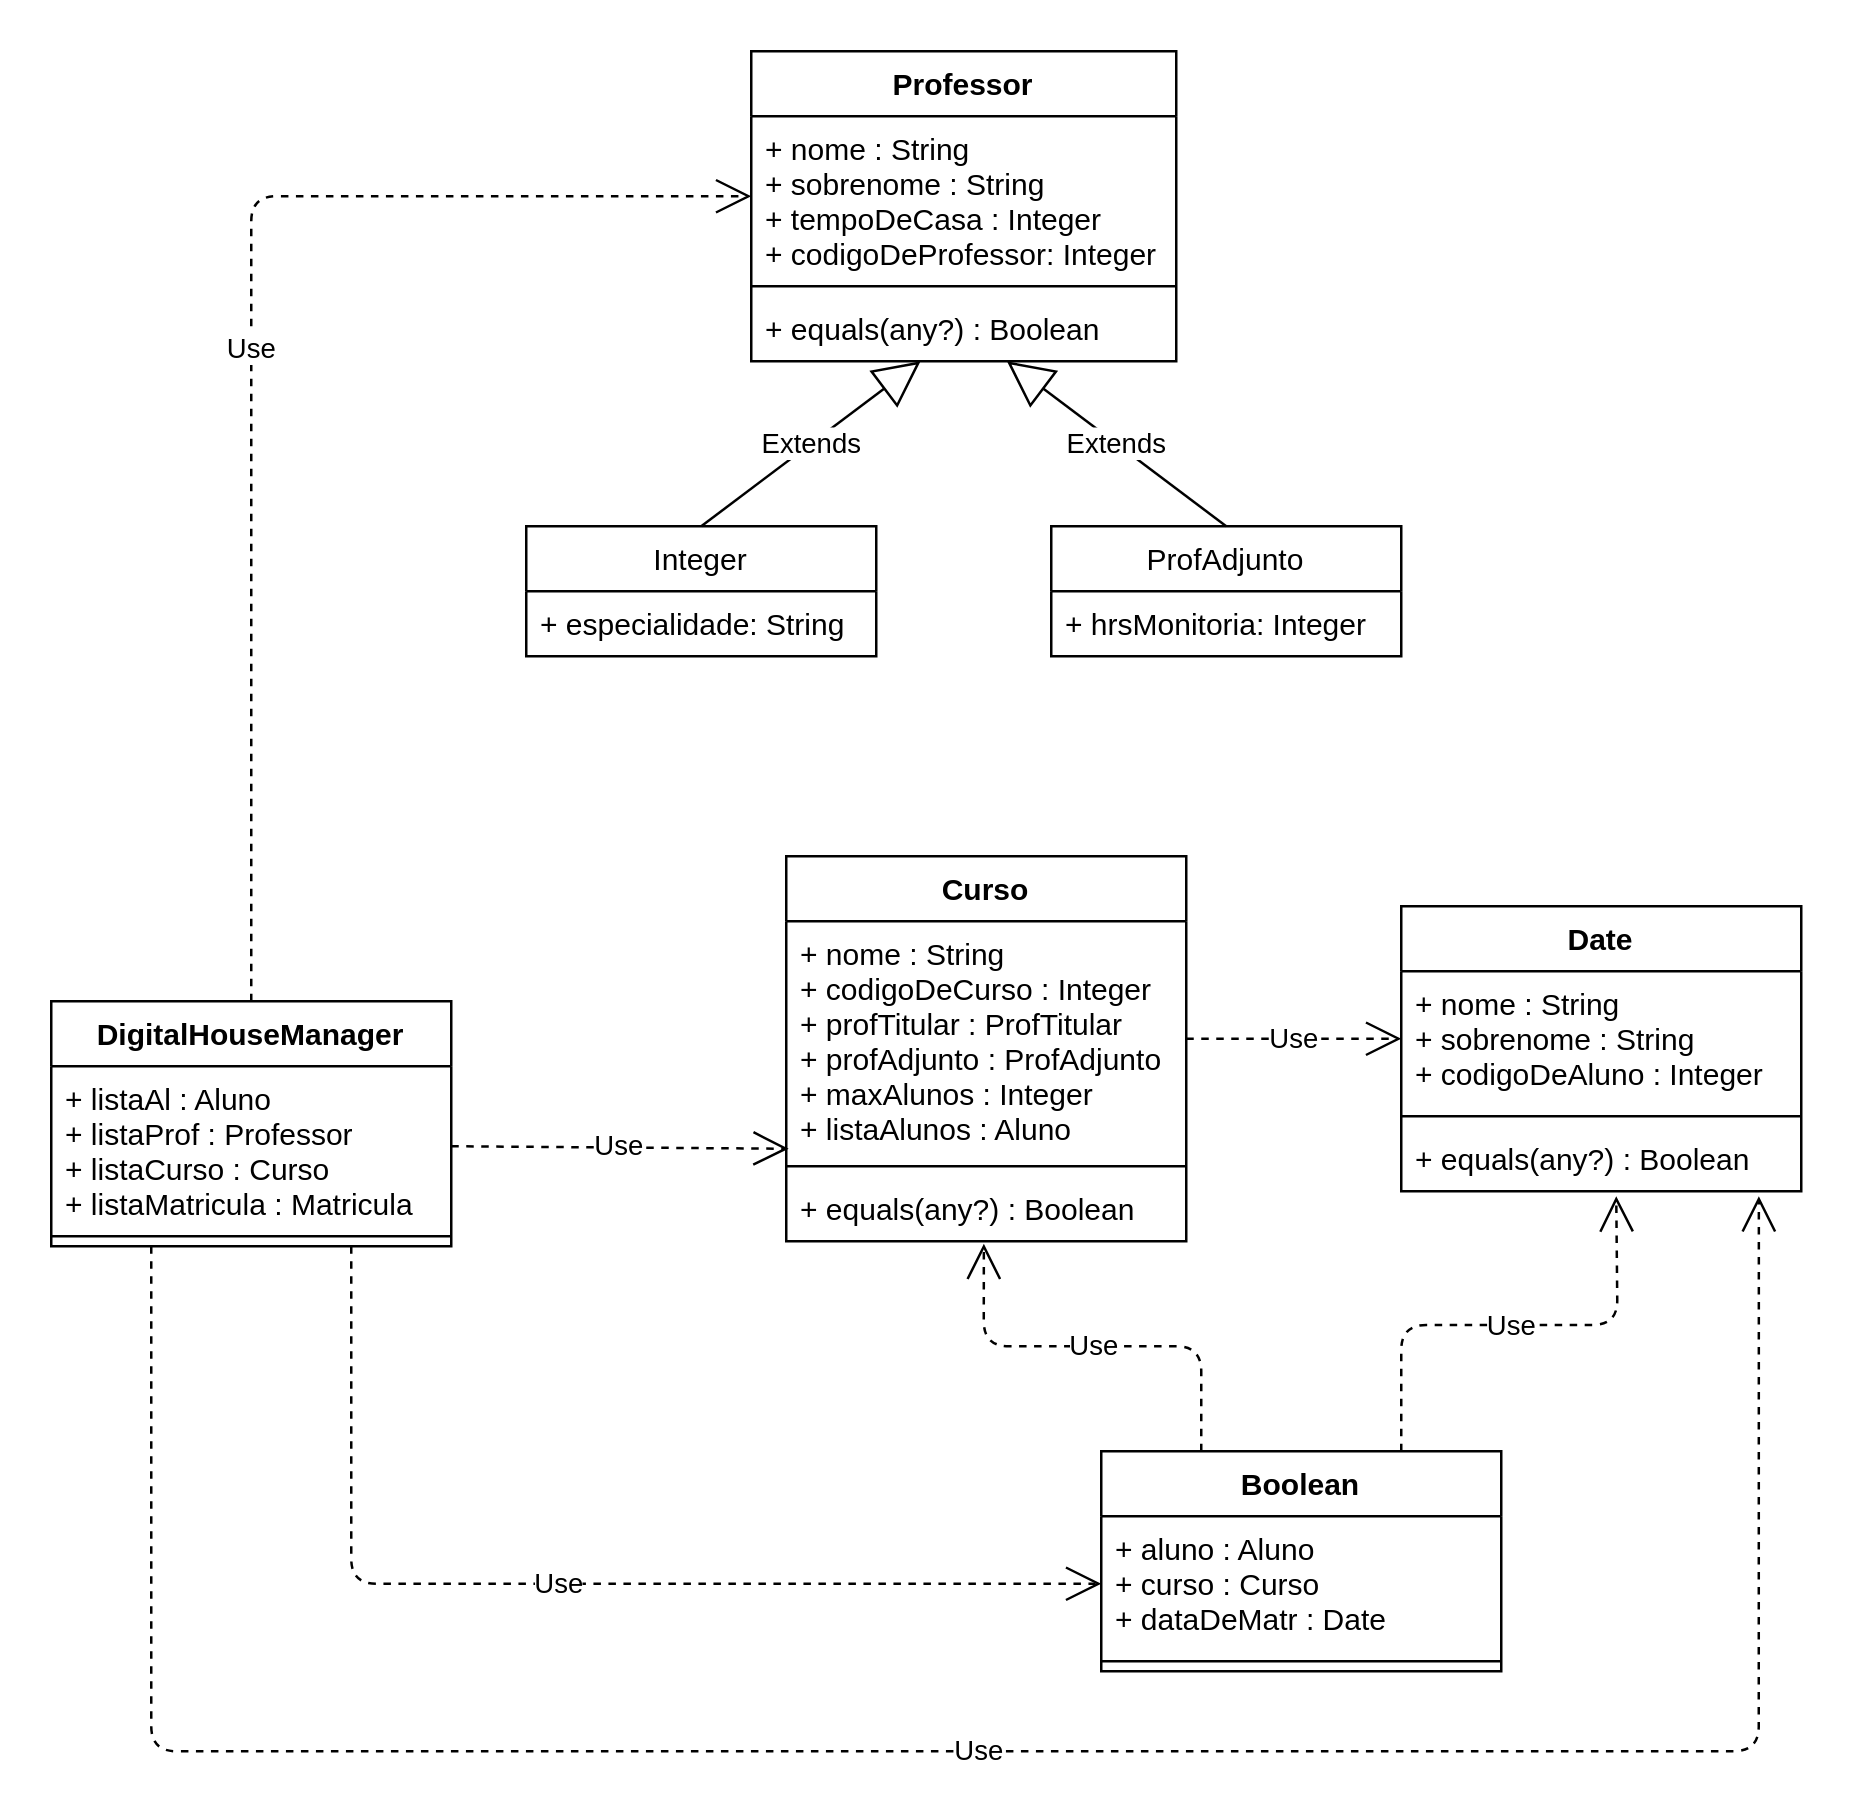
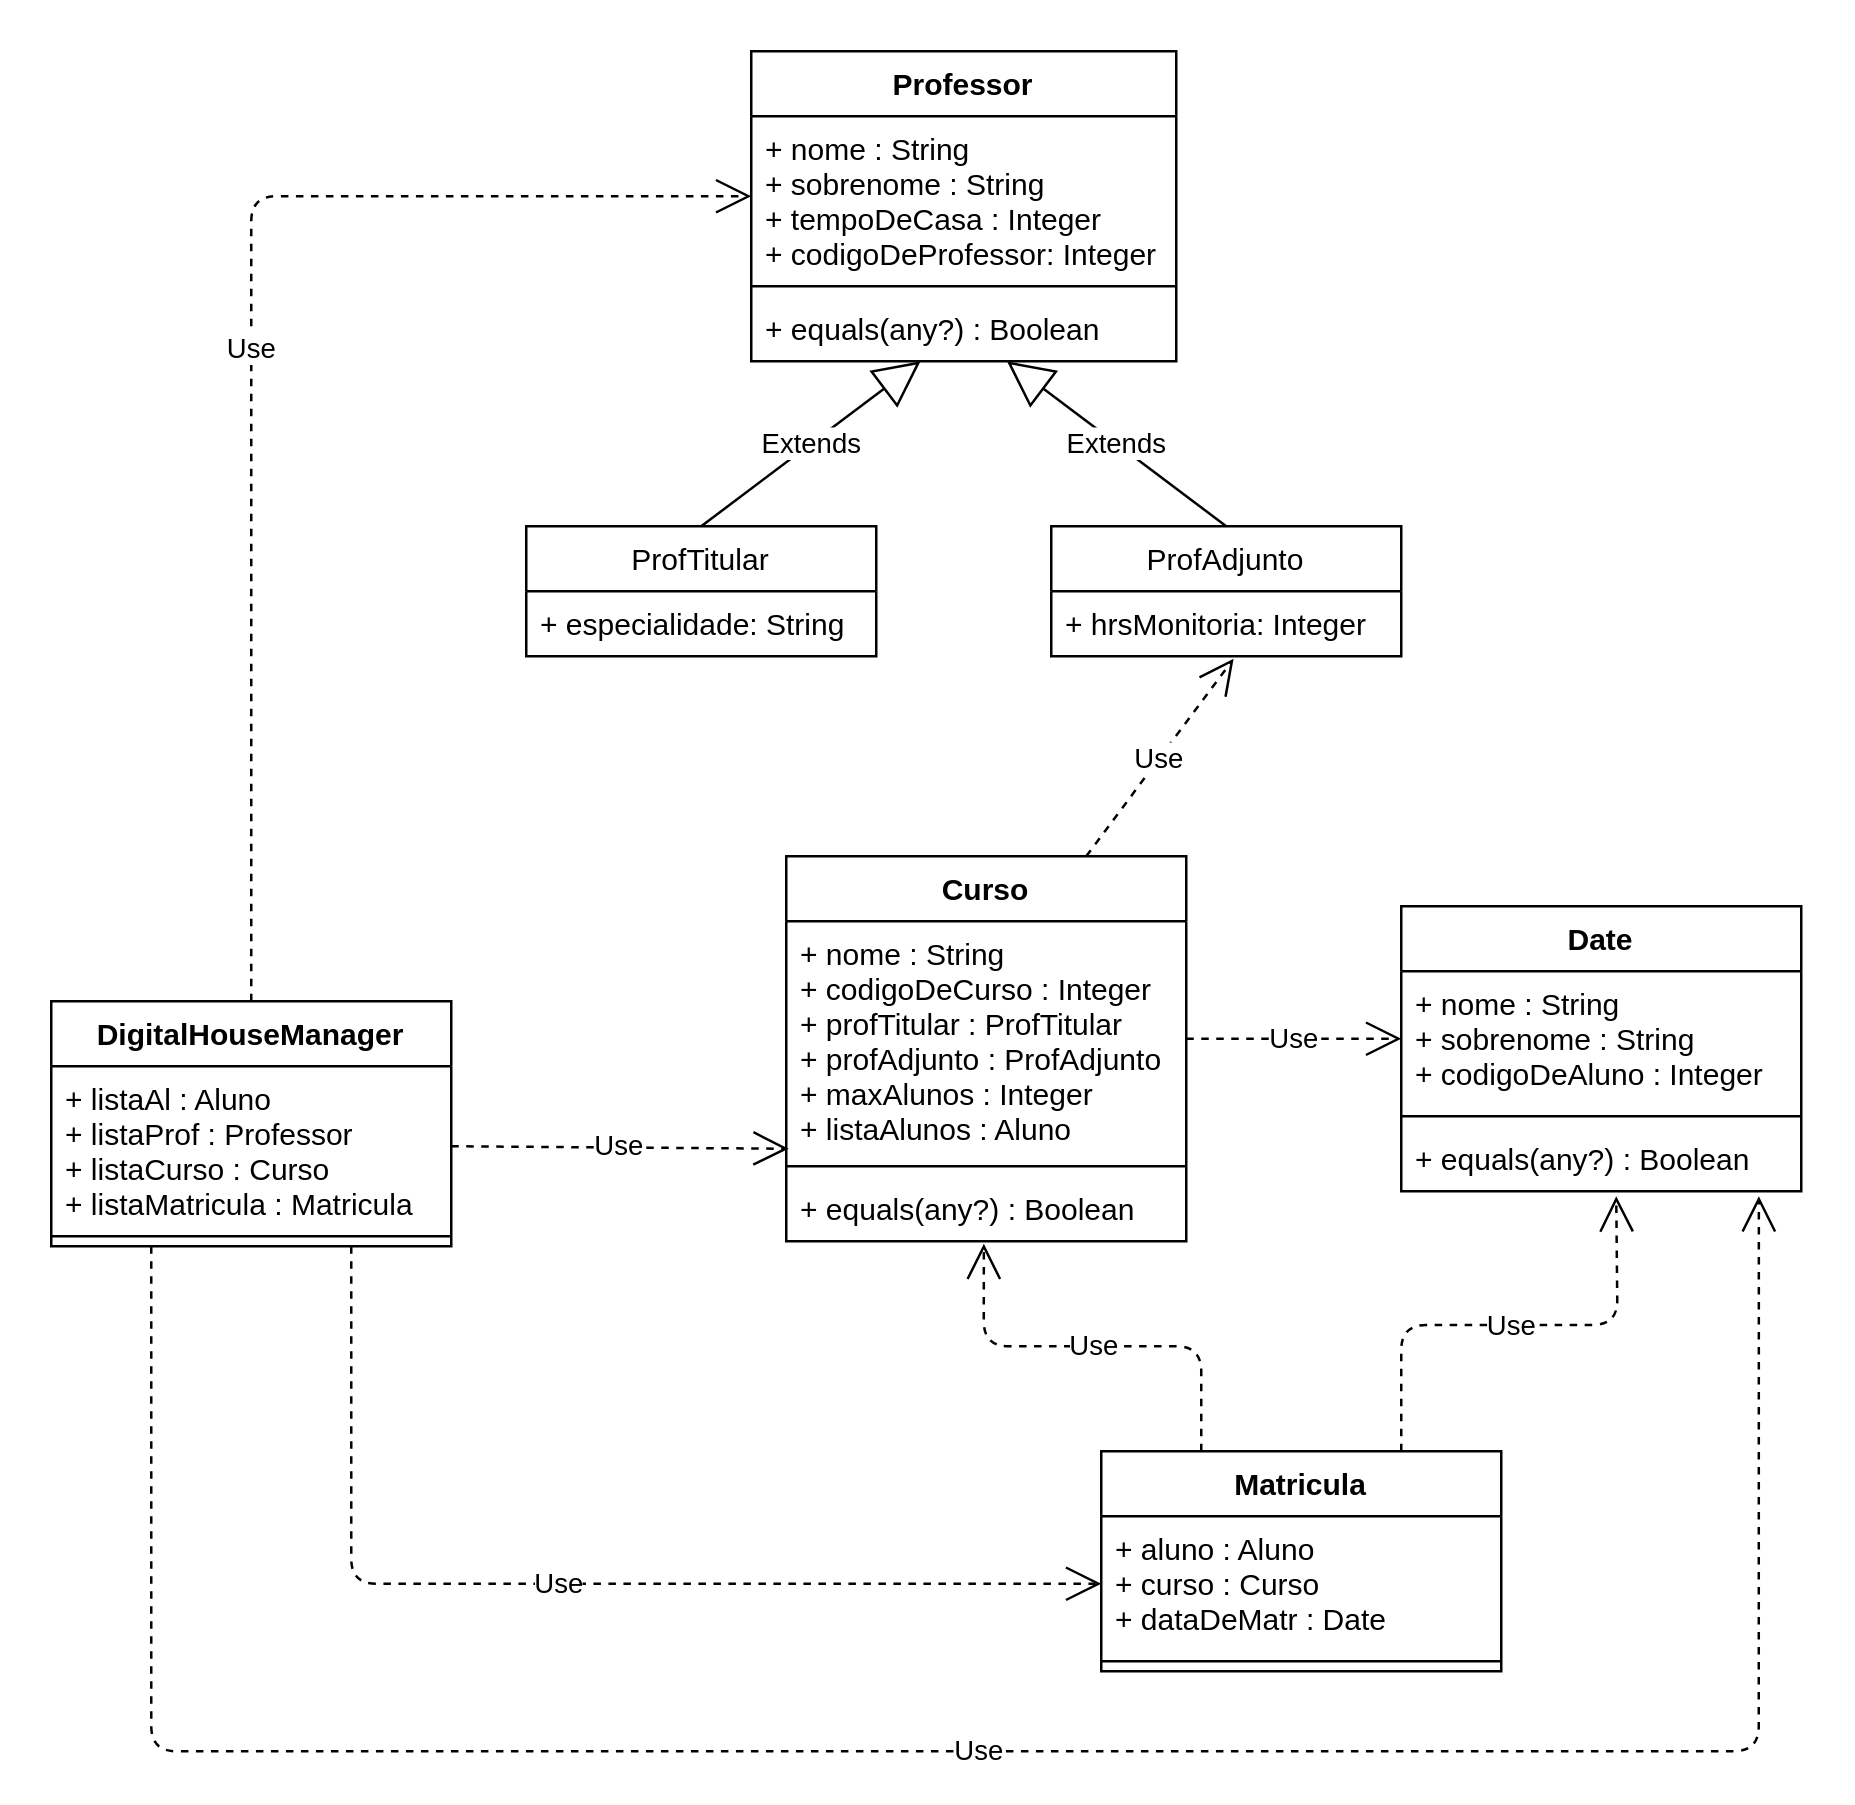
- <mxCell id="8" value="Integer" style="swimlane;fontStyle=0;childLayout=stackLayout;horizontal=1;startSize=26;fillColor=none;horizontalStack=0;resizeParent=1;resizeParentMax=0;resizeLast=0;collapsible=1;marginBottom=0;" parent="1" vertex="1"><mxGeometry x="210" y="210" width="140" height="52" as="geometry" /></mxCell>
+ <mxCell id="8" value="ProfTitular" style="swimlane;fontStyle=0;childLayout=stackLayout;horizontal=1;startSize=26;fillColor=none;horizontalStack=0;resizeParent=1;resizeParentMax=0;resizeLast=0;collapsible=1;marginBottom=0;" parent="1" vertex="1"><mxGeometry x="210" y="210" width="140" height="52" as="geometry" /></mxCell>
+ <mxCell id="21" value="Use" style="endArrow=open;endSize=12;dashed=1;html=1;entryX=0.521;entryY=1.038;entryDx=0;entryDy=0;exitX=0.75;exitY=0;exitDx=0;exitDy=0;entryPerimeter=0;" parent="1" source="12" target="7" edge="1"><mxGeometry width="160" relative="1" as="geometry"><mxPoint x="484" y="383" as="sourcePoint" /><mxPoint x="570" y="383" as="targetPoint" /></mxGeometry></mxCell>
- <mxCell id="22" value="Boolean" style="swimlane;fontStyle=1;align=center;verticalAlign=top;childLayout=stackLayout;horizontal=1;startSize=26;horizontalStack=0;resizeParent=1;resizeParentMax=0;resizeLast=0;collapsible=1;marginBottom=0;" parent="1" vertex="1"><mxGeometry x="440" y="580" width="160" height="88" as="geometry" /></mxCell>
+ <mxCell id="22" value="Matricula" style="swimlane;fontStyle=1;align=center;verticalAlign=top;childLayout=stackLayout;horizontal=1;startSize=26;horizontalStack=0;resizeParent=1;resizeParentMax=0;resizeLast=0;collapsible=1;marginBottom=0;" parent="1" vertex="1"><mxGeometry x="440" y="580" width="160" height="88" as="geometry" /></mxCell>
